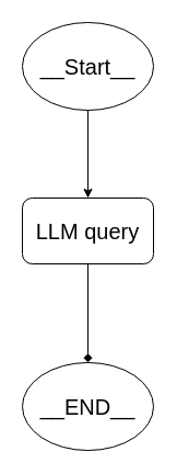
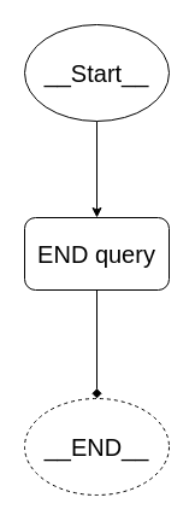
- <mxCell id="3" value="&lt;font style=&quot;font-size: 20px; background-color: light-dark(#ffffff, var(--ge-dark-color, #121212));&quot;&gt;LLM query&lt;/font&gt;" style="rounded=1;whiteSpace=wrap;html=1;" vertex="1" parent="1"><mxGeometry x="20" y="180" width="120" height="60" as="geometry" /></mxCell>
+ <mxCell id="3" value="&lt;font style=&quot;font-size: 20px; background-color: light-dark(#ffffff, var(--ge-dark-color, #121212));&quot;&gt;END query&lt;/font&gt;" style="rounded=1;whiteSpace=wrap;html=1;" vertex="1" parent="1"><mxGeometry x="20" y="180" width="120" height="60" as="geometry" /></mxCell>
- <mxCell id="6" value="&lt;font style=&quot;font-size: 20px;&quot;&gt;__END__&lt;/font&gt;" style="ellipse;whiteSpace=wrap;html=1;" vertex="1" parent="1"><mxGeometry x="20" y="330" width="120" height="80" as="geometry" /></mxCell>
+ <mxCell id="6" value="&lt;font style=&quot;font-size: 20px;&quot;&gt;__END__&lt;/font&gt;" style="ellipse;whiteSpace=wrap;html=1;dashed=1;" vertex="1" parent="1"><mxGeometry x="20" y="330" width="120" height="80" as="geometry" /></mxCell>
